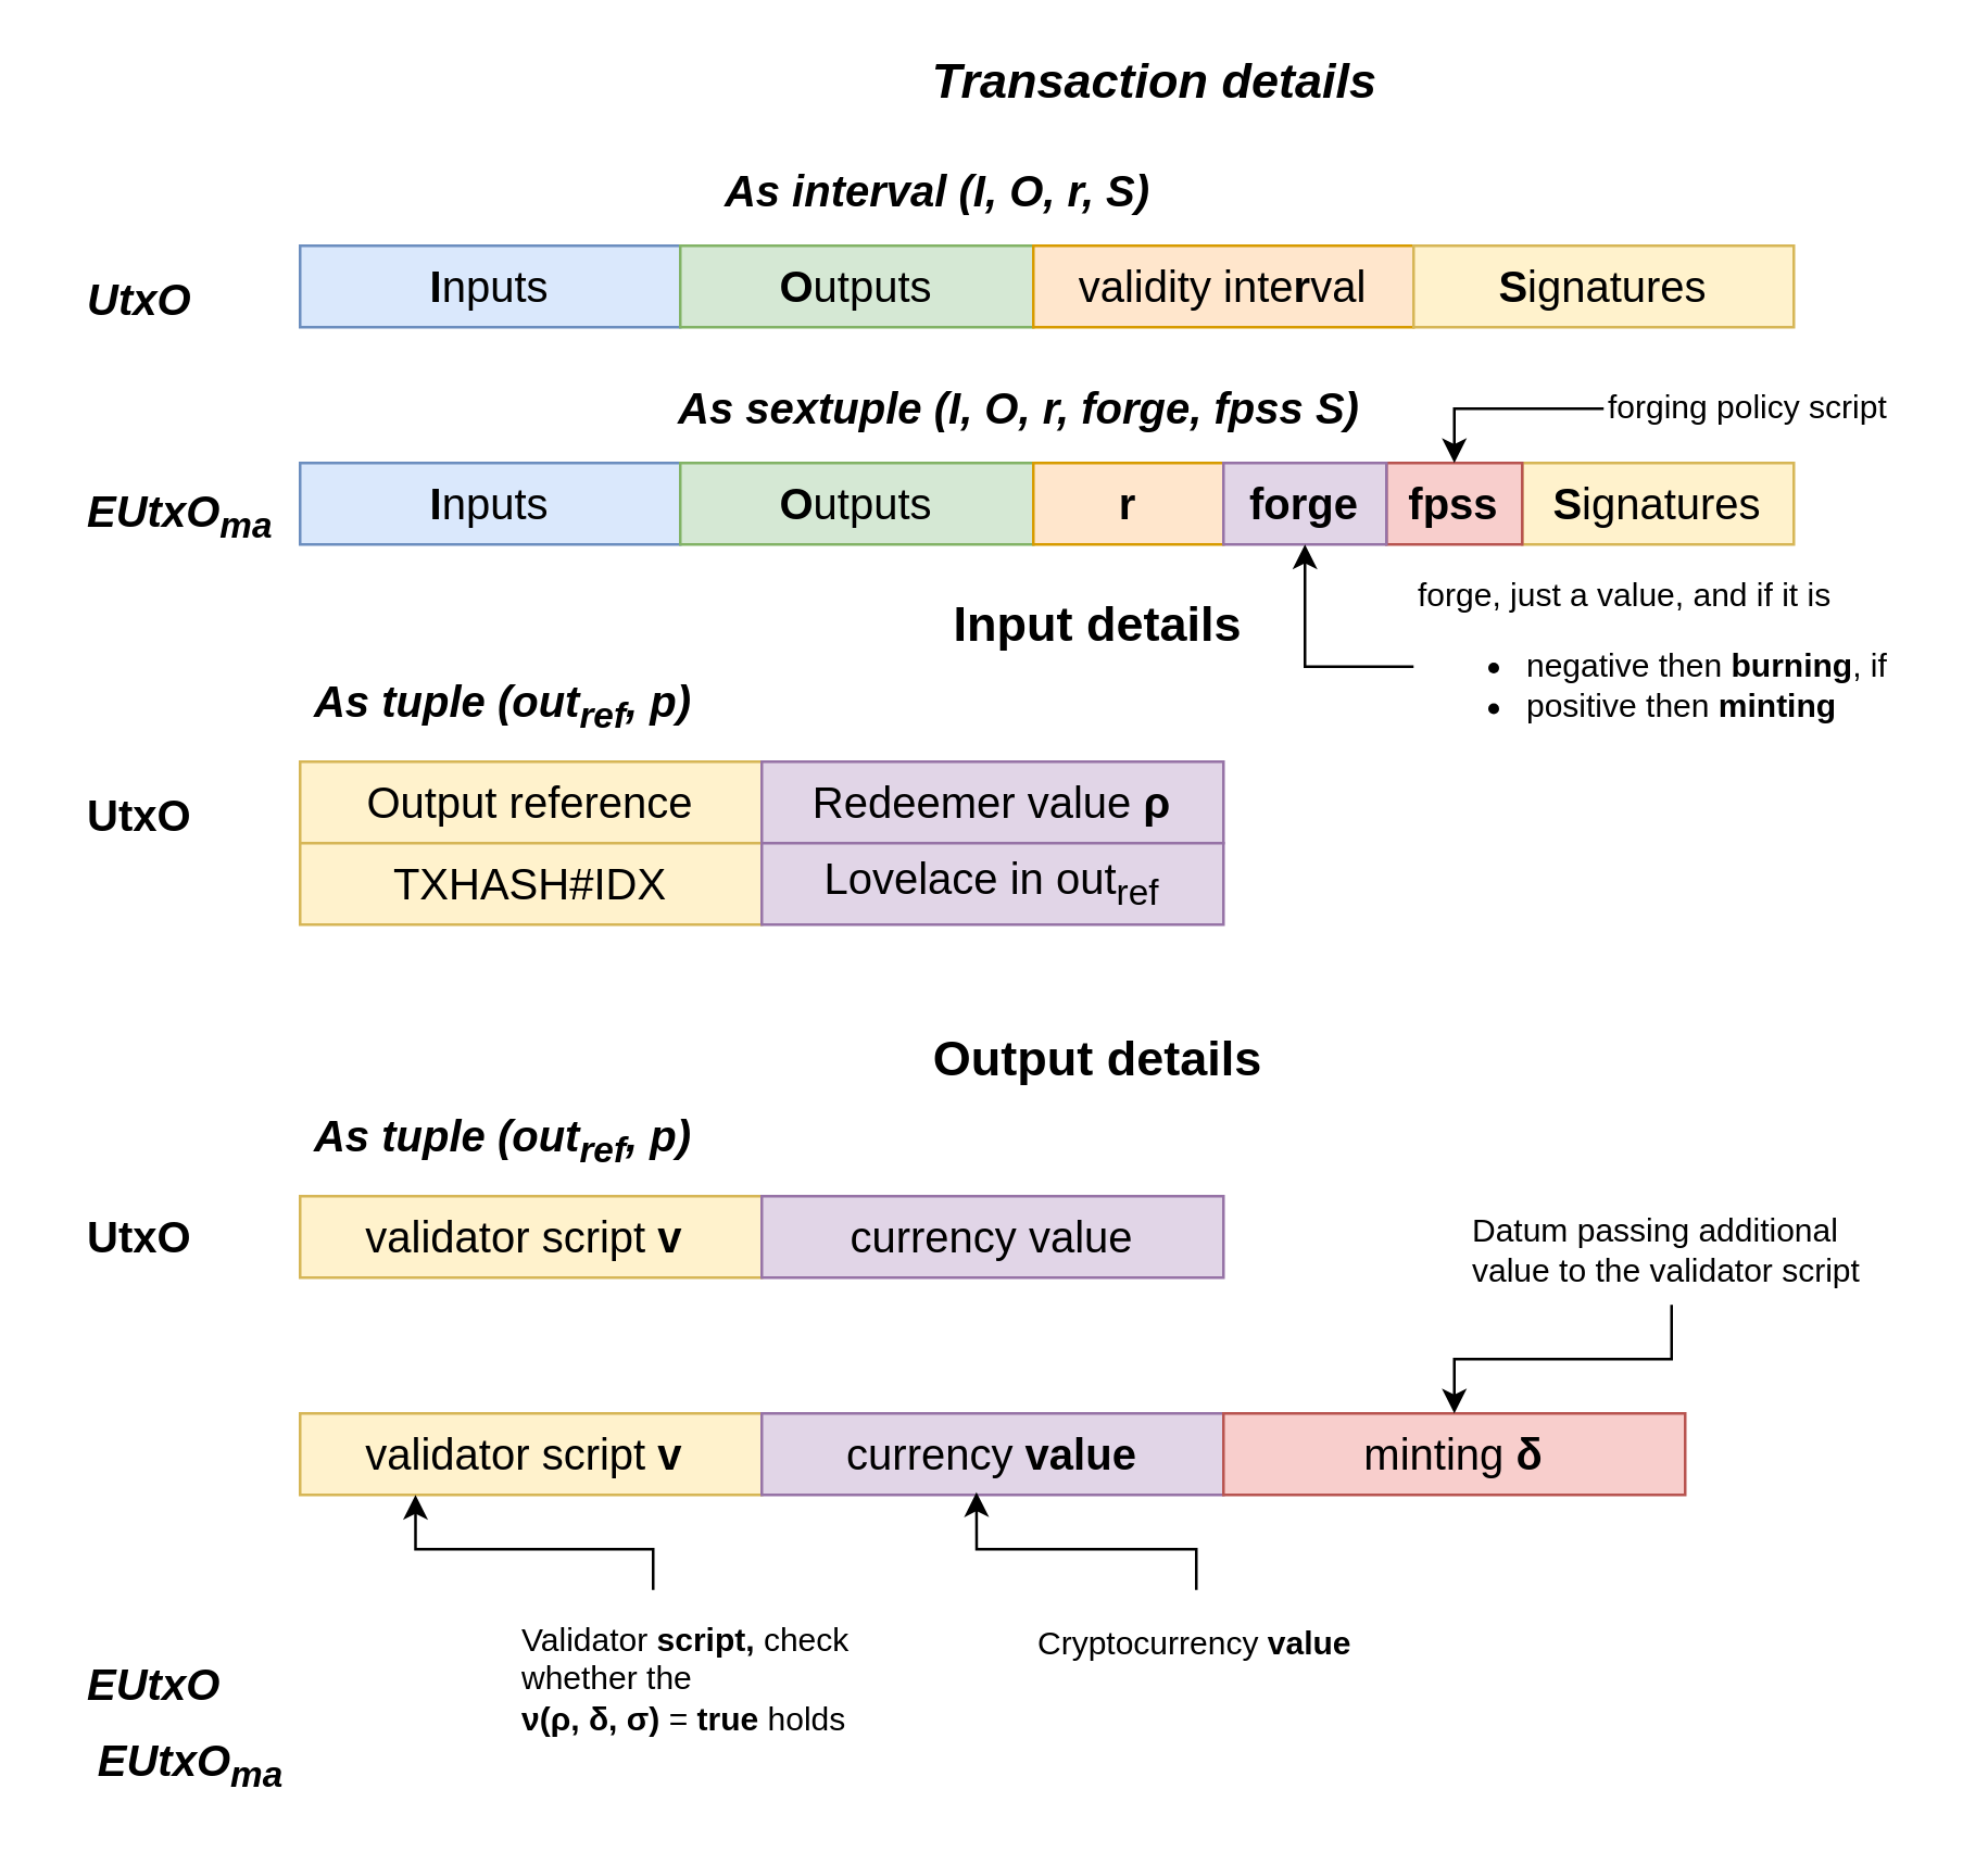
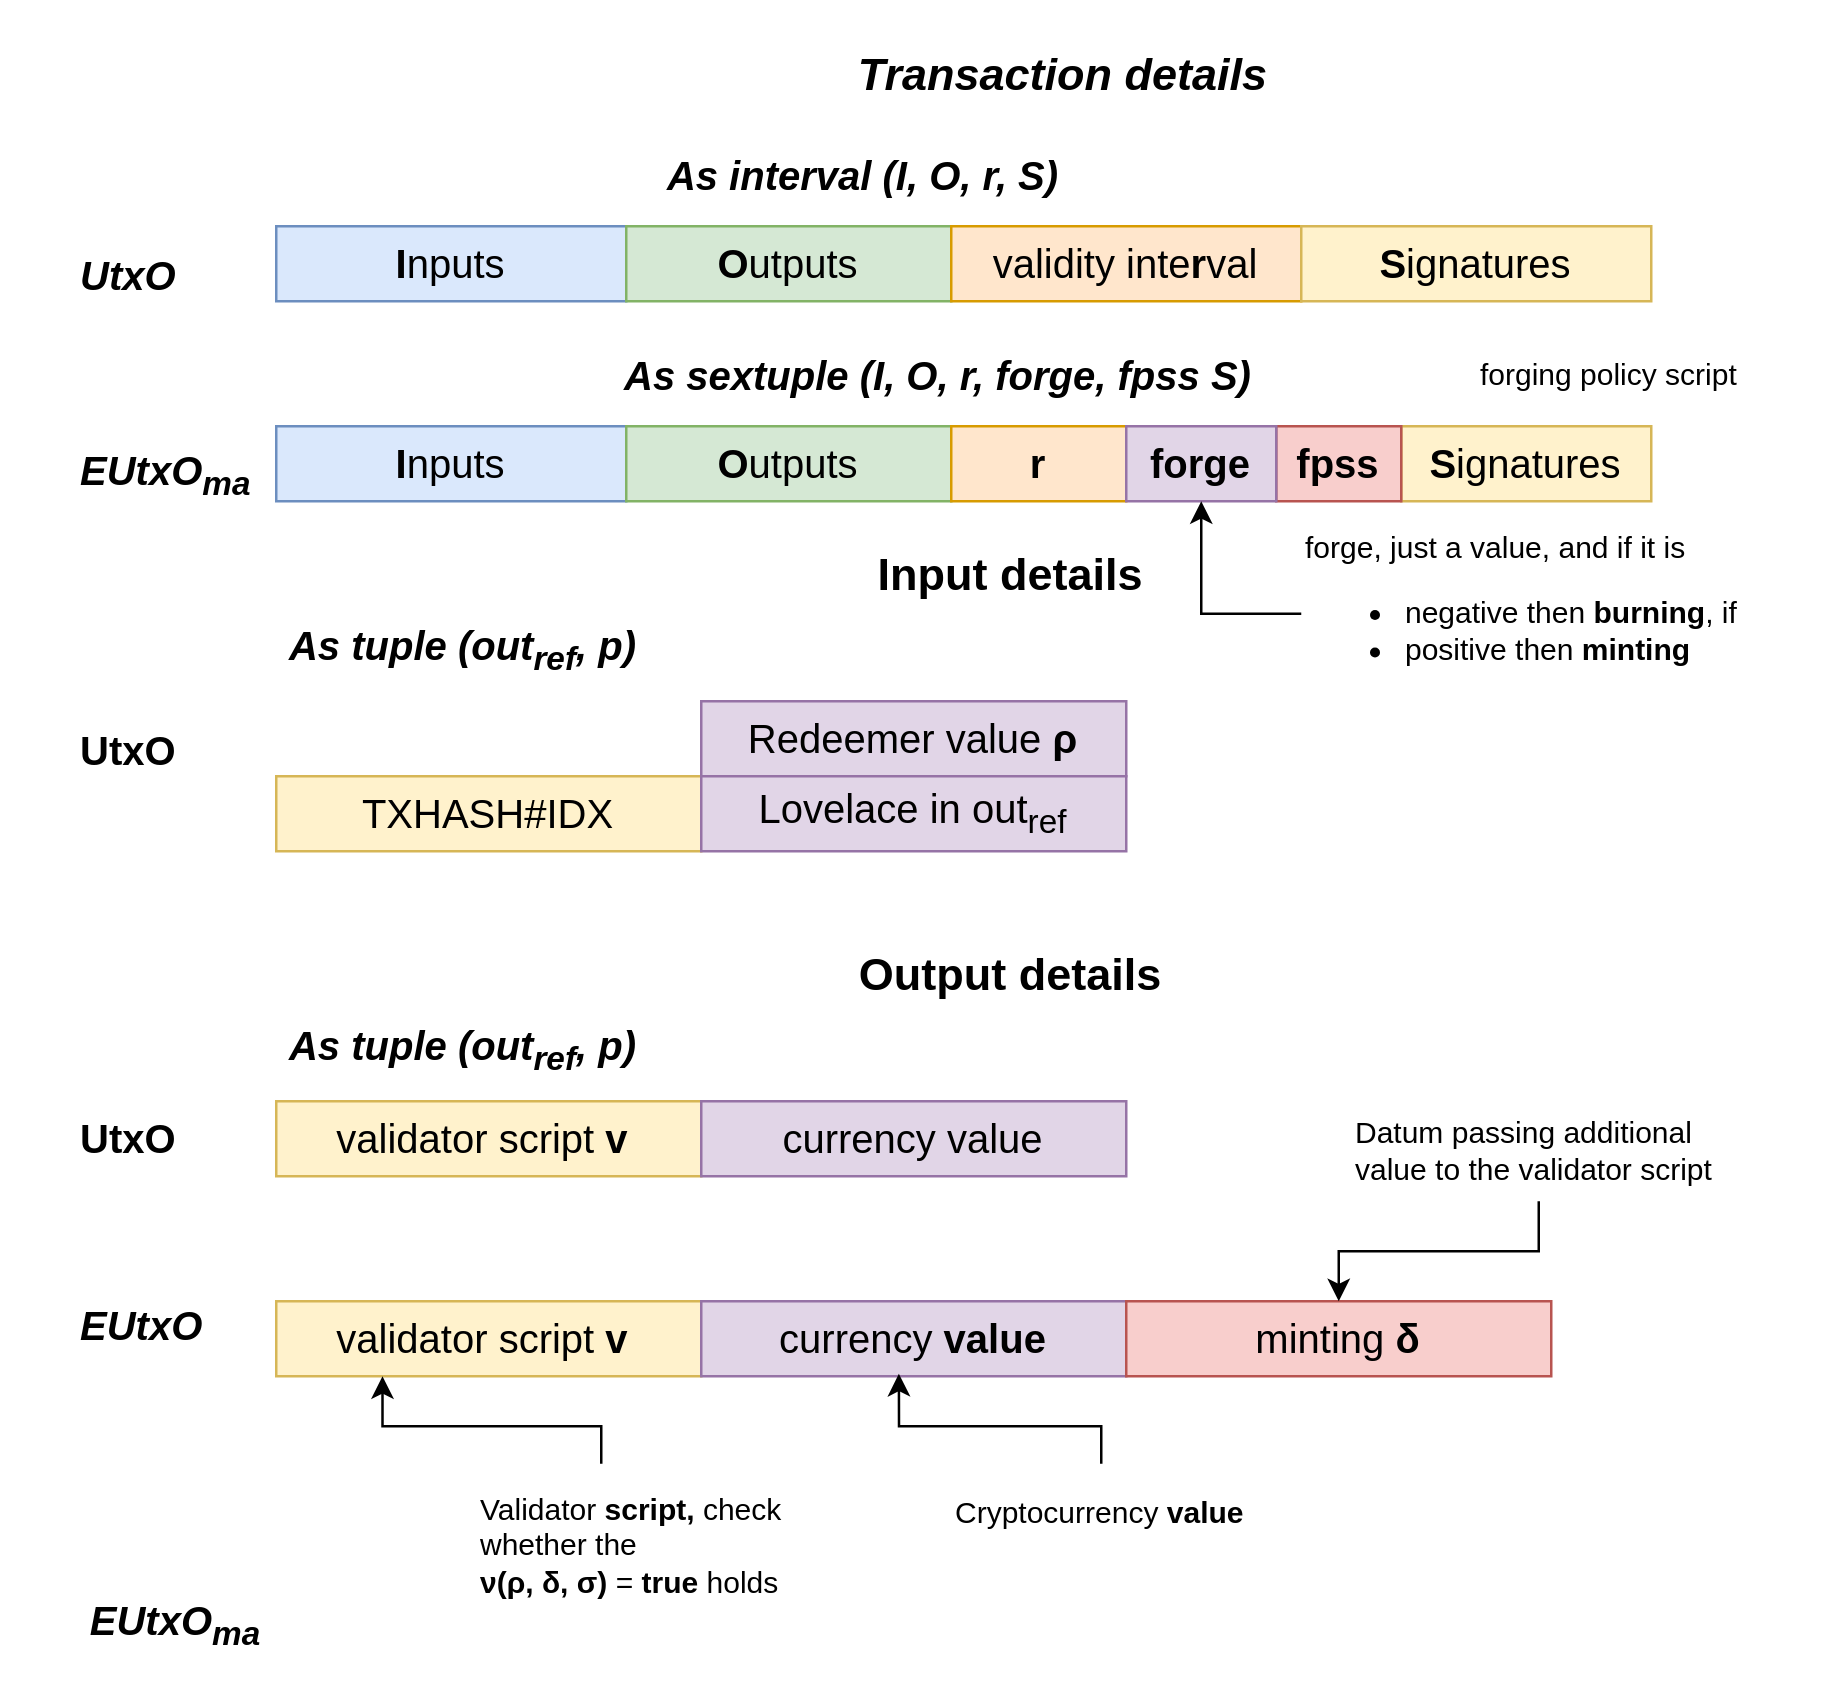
- <mxCell id="41" style="edgeStyle=orthogonalEdgeStyle;rounded=0;orthogonalLoop=1;jettySize=auto;html=1;entryX=0.5;entryY=0;entryDx=0;entryDy=0;fontSize=12;" edge="1" parent="1" source="42" target="13"><mxGeometry relative="1" as="geometry" /></mxCell>
- <mxCell id="18" value="Output reference" style="rounded=0;whiteSpace=wrap;html=1;fontSize=16;fillColor=#fff2cc;strokeColor=#d6b656;" vertex="1" parent="1"><mxGeometry x="110" y="280" width="170" height="30" as="geometry" /></mxCell>
- <mxCell id="31" value="EUtxO" style="text;html=1;strokeColor=none;fillColor=none;align=left;verticalAlign=middle;whiteSpace=wrap;rounded=0;fontSize=16;fontStyle=3" vertex="1" parent="1"><mxGeometry x="30" y="610" width="80" height="20" as="geometry" /></mxCell>
+ <mxCell id="31" value="EUtxO" style="text;html=1;strokeColor=none;fillColor=none;align=left;verticalAlign=middle;whiteSpace=wrap;rounded=0;fontSize=16;fontStyle=3" vertex="1" parent="1"><mxGeometry x="30" y="520" width="80" height="20" as="geometry" /></mxCell>
